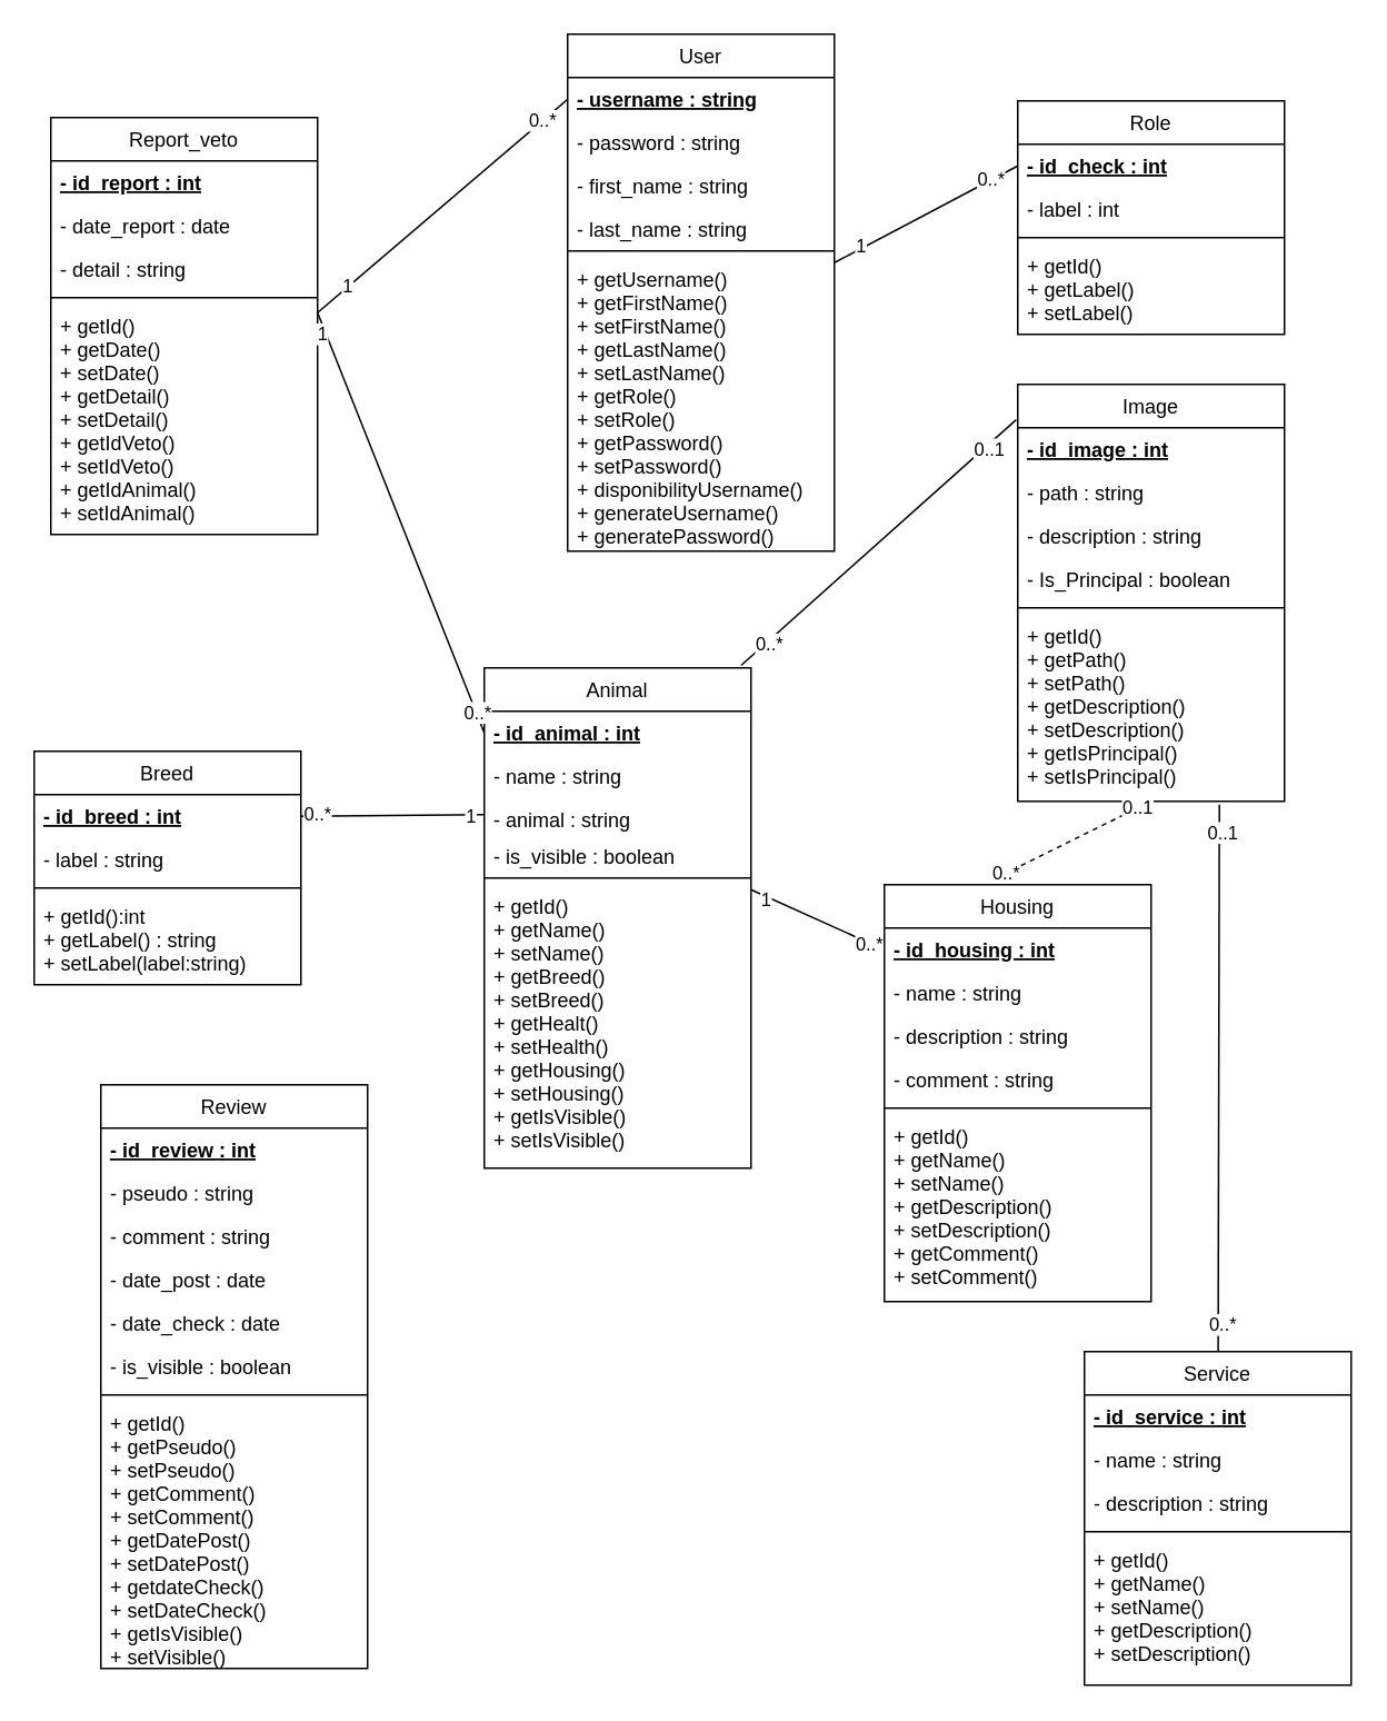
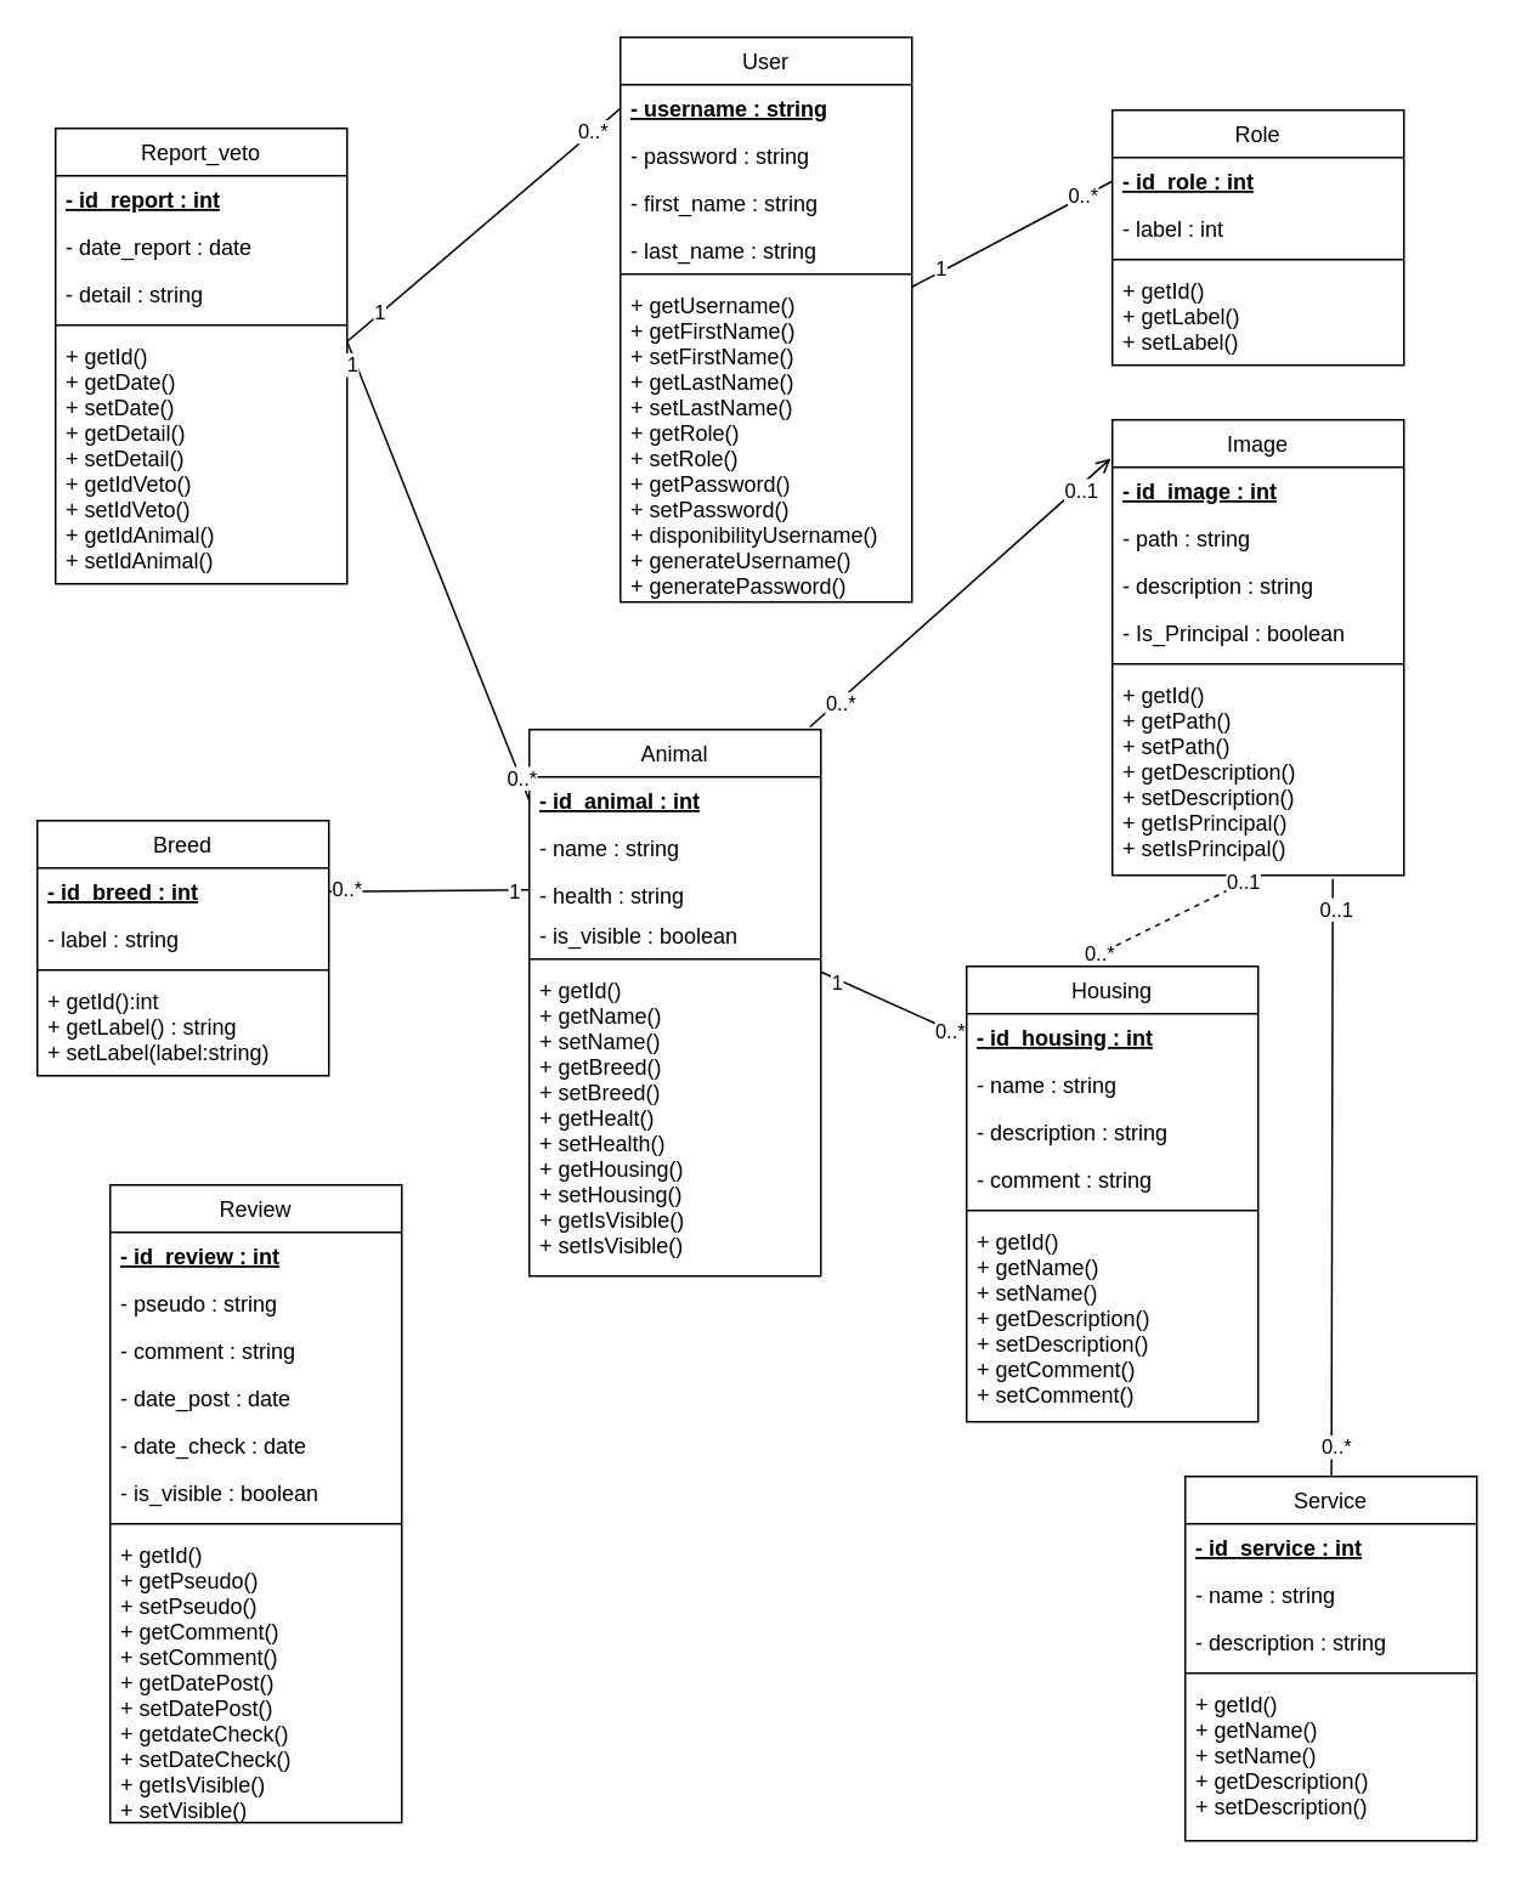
- <mxCell id="29" value="- id_check : int" style="text;align=left;verticalAlign=top;spacingLeft=4;spacingRight=4;overflow=hidden;rotatable=0;points=[[0,0.5],[1,0.5]];portConstraint=eastwest;fontStyle=5" vertex="1" parent="28"><mxGeometry y="26" width="160" height="26" as="geometry" /></mxCell>
+ <mxCell id="29" value="- id_role : int" style="text;align=left;verticalAlign=top;spacingLeft=4;spacingRight=4;overflow=hidden;rotatable=0;points=[[0,0.5],[1,0.5]];portConstraint=eastwest;fontStyle=5" vertex="1" parent="28"><mxGeometry y="26" width="160" height="26" as="geometry" /></mxCell>
- <mxCell id="58" value="" style="endArrow=none;html=1;rounded=0;entryX=-0.006;entryY=0.085;entryDx=0;entryDy=0;exitX=0.963;exitY=-0.005;exitDx=0;exitDy=0;exitPerimeter=0;entryPerimeter=0;" edge="1" parent="1" source="2" target="39"><mxGeometry width="50" height="50" relative="1" as="geometry"><mxPoint x="190" y="392" as="sourcePoint" /><mxPoint x="170" y="803" as="targetPoint" /></mxGeometry></mxCell>
+ <mxCell id="58" value="" style="endArrow=open;html=1;rounded=0;entryX=-0.006;entryY=0.085;entryDx=0;entryDy=0;exitX=0.963;exitY=-0.005;exitDx=0;exitDy=0;exitPerimeter=0;entryPerimeter=0;" edge="1" parent="1" source="2" target="39"><mxGeometry width="50" height="50" relative="1" as="geometry"><mxPoint x="190" y="392" as="sourcePoint" /><mxPoint x="170" y="803" as="targetPoint" /></mxGeometry></mxCell>
- <mxCell id="5" value="- animal : string" style="text;align=left;verticalAlign=top;spacingLeft=4;spacingRight=4;overflow=hidden;rotatable=0;points=[[0,0.5],[1,0.5]];portConstraint=eastwest;rounded=0;shadow=0;html=0;" vertex="1" parent="2"><mxGeometry y="78" width="160" height="22" as="geometry" /></mxCell>
+ <mxCell id="5" value="- health : string" style="text;align=left;verticalAlign=top;spacingLeft=4;spacingRight=4;overflow=hidden;rotatable=0;points=[[0,0.5],[1,0.5]];portConstraint=eastwest;rounded=0;shadow=0;html=0;" vertex="1" parent="2"><mxGeometry y="78" width="160" height="22" as="geometry" /></mxCell>
